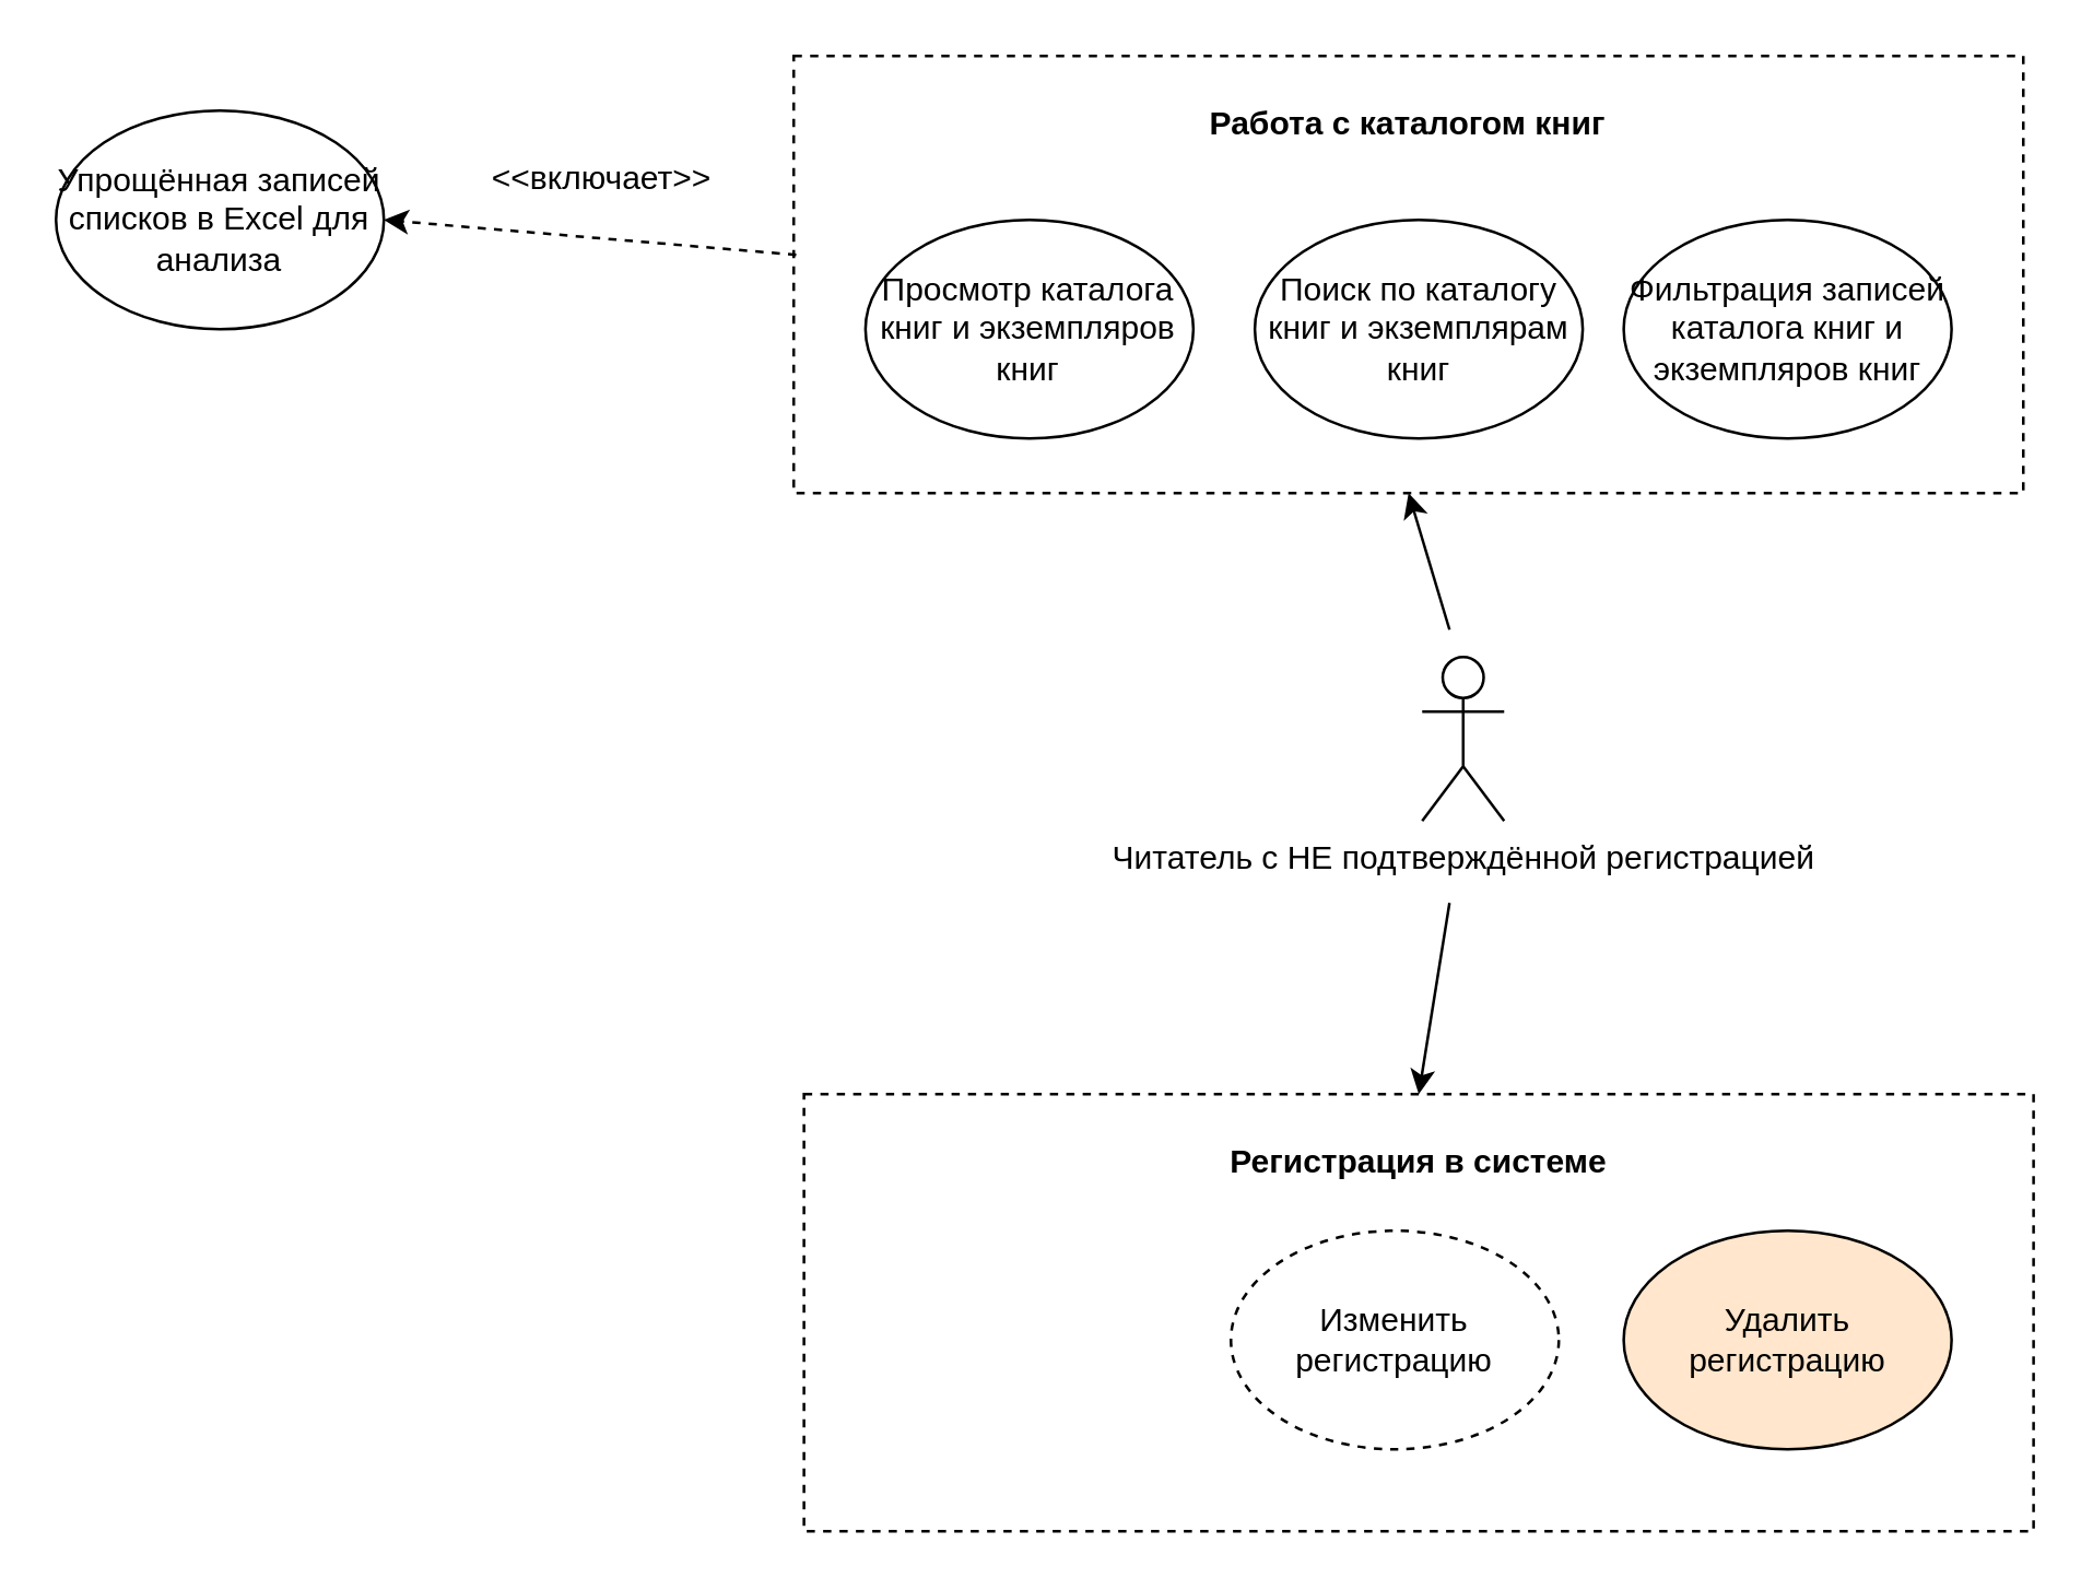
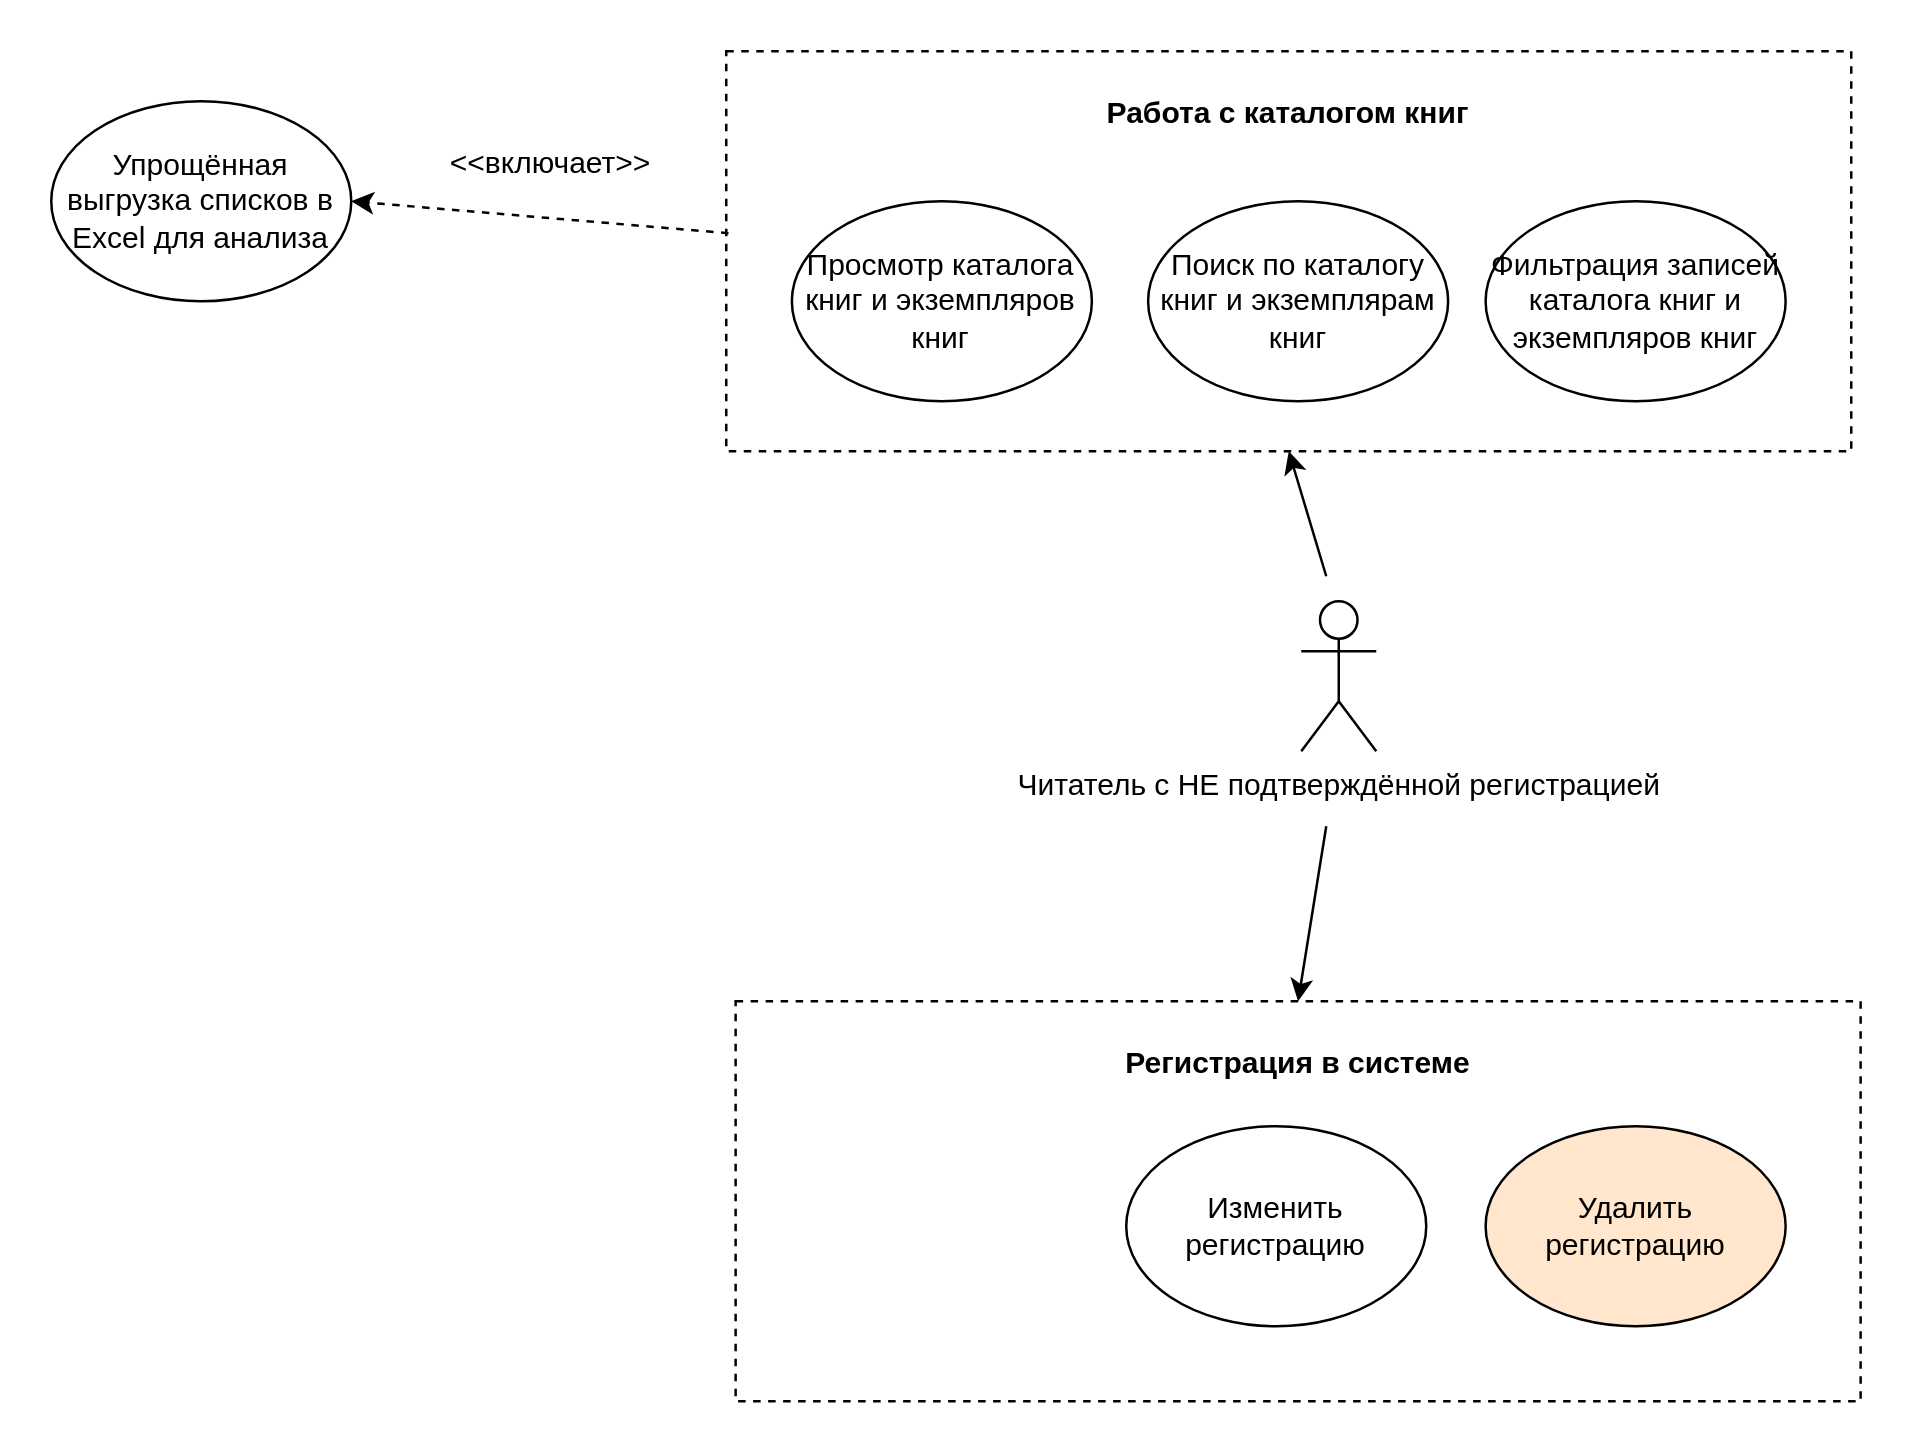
- <mxCell id="8" value="Упрощённая записей списков в Excel для анализа" style="ellipse;whiteSpace=wrap;html=1;" parent="1" vertex="1"><mxGeometry x="20" y="40" width="120" height="80" as="geometry" /></mxCell>
+ <mxCell id="8" value="Упрощённая выгрузка списков в Excel для анализа" style="ellipse;whiteSpace=wrap;html=1;" parent="1" vertex="1"><mxGeometry x="20" y="40" width="120" height="80" as="geometry" /></mxCell>
- <mxCell id="15" value="Изменить регистрацию" style="ellipse;whiteSpace=wrap;html=1;dashed=1;" vertex="1" parent="1"><mxGeometry x="450" y="450" width="120" height="80" as="geometry" /></mxCell>
+ <mxCell id="15" value="Изменить регистрацию" style="ellipse;whiteSpace=wrap;html=1;" vertex="1" parent="1"><mxGeometry x="450" y="450" width="120" height="80" as="geometry" /></mxCell>
